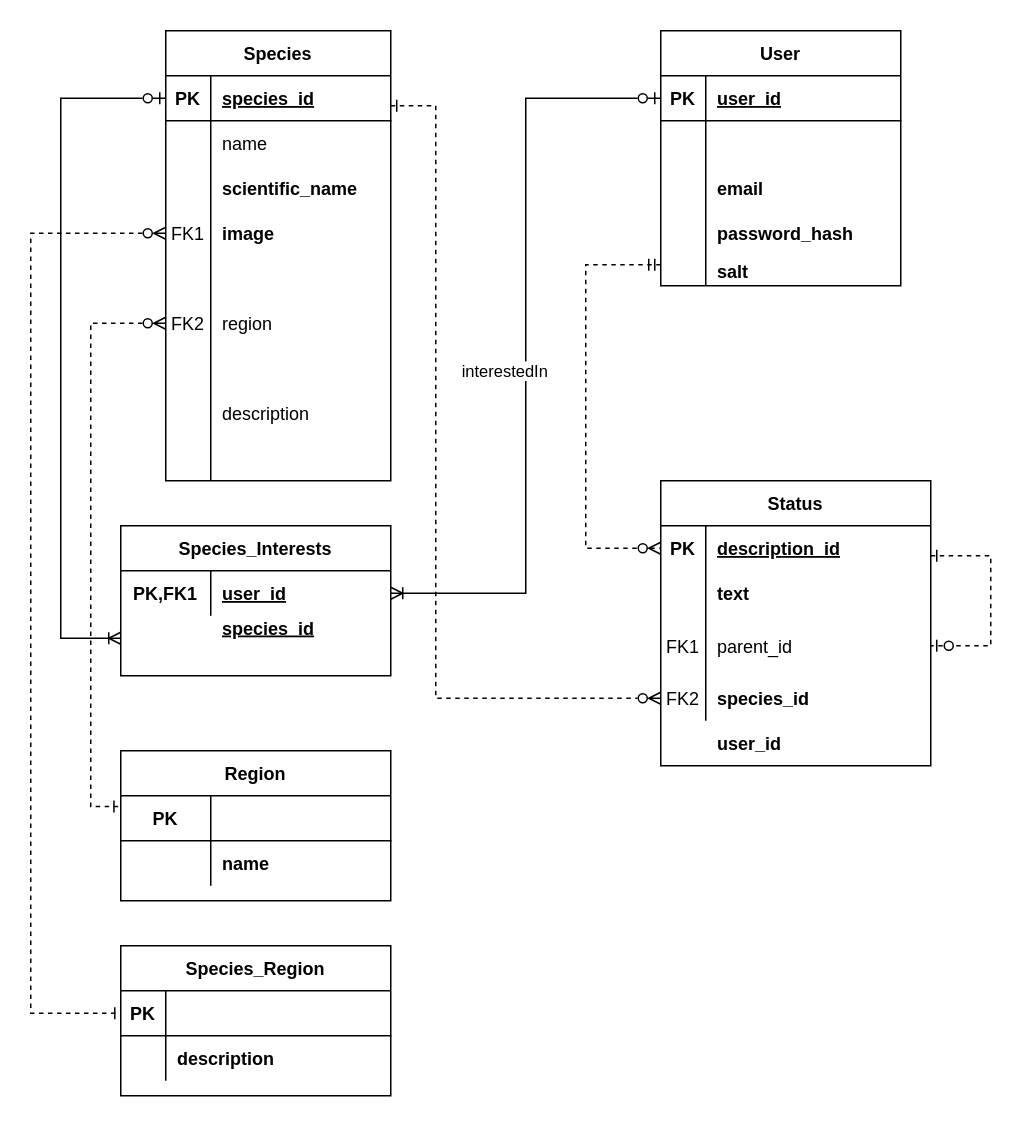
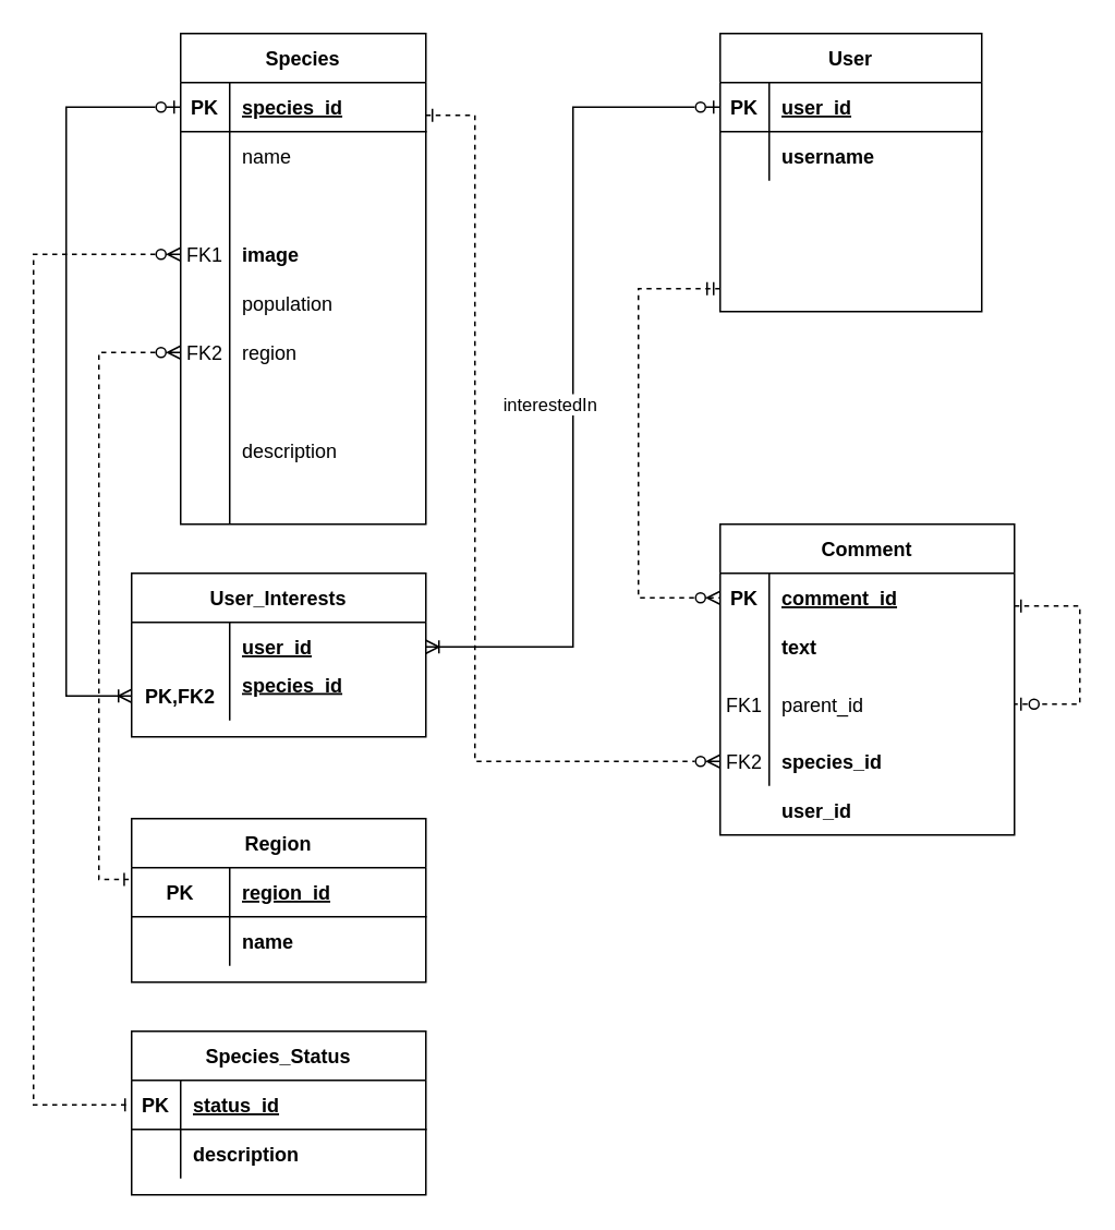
+ <mxCell id="35" value="username" style="shape=partialRectangle;connectable=0;fillColor=none;top=0;left=0;bottom=0;right=0;align=left;spacingLeft=6;overflow=hidden;fontStyle=1" parent="33" vertex="1"><mxGeometry x="30" width="130" height="30" as="geometry"><mxRectangle width="130" height="30" as="alternateBounds" /></mxGeometry></mxCell>
- <mxCell id="11" value="scientific_name" style="shape=partialRectangle;connectable=0;fillColor=none;top=0;left=0;bottom=0;right=0;align=left;spacingLeft=6;overflow=hidden;fontStyle=1" parent="9" vertex="1"><mxGeometry x="30" width="120" height="30" as="geometry"><mxRectangle width="120" height="30" as="alternateBounds" /></mxGeometry></mxCell>
- <mxCell id="38" value="email" style="shape=partialRectangle;connectable=0;fillColor=none;top=0;left=0;bottom=0;right=0;align=left;spacingLeft=6;overflow=hidden;fontStyle=1" parent="36" vertex="1"><mxGeometry x="30" width="130" height="30" as="geometry"><mxRectangle width="130" height="30" as="alternateBounds" /></mxGeometry></mxCell>
- <mxCell id="41" value="password_hash" style="shape=partialRectangle;connectable=0;fillColor=none;top=0;left=0;bottom=0;right=0;align=left;spacingLeft=6;overflow=hidden;fontStyle=1" parent="39" vertex="1"><mxGeometry x="30" width="130" height="30" as="geometry"><mxRectangle width="130" height="30" as="alternateBounds" /></mxGeometry></mxCell>
- <mxCell id="44" value="salt" style="shape=partialRectangle;connectable=0;fillColor=none;top=0;left=0;bottom=0;right=0;align=left;spacingLeft=6;overflow=hidden;fontStyle=1" parent="42" vertex="1"><mxGeometry x="30" width="130" height="20" as="geometry"><mxRectangle width="130" height="20" as="alternateBounds" /></mxGeometry></mxCell>
+ <mxCell id="17" value="population" style="shape=partialRectangle;connectable=0;fillColor=none;top=0;left=0;bottom=0;right=0;align=left;spacingLeft=6;fontStyle=0;overflow=hidden;" parent="15" vertex="1"><mxGeometry x="30" width="120" height="30" as="geometry"><mxRectangle width="120" height="30" as="alternateBounds" /></mxGeometry></mxCell>
- <mxCell id="45" value="Status" style="shape=table;startSize=30;container=1;collapsible=1;childLayout=tableLayout;fixedRows=1;rowLines=0;fontStyle=1;align=center;resizeLast=1;" parent="1" vertex="1"><mxGeometry x="440" y="320" width="180" height="190" as="geometry" /></mxCell>
+ <mxCell id="45" value="Comment" style="shape=table;startSize=30;container=1;collapsible=1;childLayout=tableLayout;fixedRows=1;rowLines=0;fontStyle=1;align=center;resizeLast=1;" parent="1" vertex="1"><mxGeometry x="440" y="320" width="180" height="190" as="geometry" /></mxCell>
- <mxCell id="63" value="Species_Interests" style="shape=table;startSize=30;container=1;collapsible=1;childLayout=tableLayout;fixedRows=1;rowLines=0;fontStyle=1;align=center;resizeLast=1;" vertex="1" parent="1"><mxGeometry x="80" y="350" width="180" height="100" as="geometry" /></mxCell>
+ <mxCell id="63" value="User_Interests" style="shape=table;startSize=30;container=1;collapsible=1;childLayout=tableLayout;fixedRows=1;rowLines=0;fontStyle=1;align=center;resizeLast=1;" vertex="1" parent="1"><mxGeometry x="80" y="350" width="180" height="100" as="geometry" /></mxCell>
- <mxCell id="48" value="description_id" style="shape=partialRectangle;connectable=0;fillColor=none;top=0;left=0;bottom=0;right=0;align=left;spacingLeft=6;fontStyle=5;overflow=hidden;" parent="46" vertex="1"><mxGeometry x="30" width="150" height="30" as="geometry"><mxRectangle width="150" height="30" as="alternateBounds" /></mxGeometry></mxCell>
+ <mxCell id="48" value="comment_id" style="shape=partialRectangle;connectable=0;fillColor=none;top=0;left=0;bottom=0;right=0;align=left;spacingLeft=6;fontStyle=5;overflow=hidden;" parent="46" vertex="1"><mxGeometry x="30" width="150" height="30" as="geometry"><mxRectangle width="150" height="30" as="alternateBounds" /></mxGeometry></mxCell>
- <mxCell id="65" value="PK,FK1" style="shape=partialRectangle;connectable=0;fillColor=none;top=0;left=0;bottom=0;right=0;fontStyle=1;overflow=hidden;dashed=1;dashPattern=1 4;strokeColor=none;" vertex="1" parent="64"><mxGeometry width="60" height="30" as="geometry"><mxRectangle width="60" height="30" as="alternateBounds" /></mxGeometry></mxCell>
+ <mxCell id="68" value="PK,FK2" style="shape=partialRectangle;connectable=0;fillColor=none;top=0;left=0;bottom=0;right=0;fontStyle=1;overflow=hidden;dashed=1;dashPattern=1 4;strokeColor=none;" vertex="1" parent="67"><mxGeometry width="60" height="30" as="geometry"><mxRectangle width="60" height="30" as="alternateBounds" /></mxGeometry></mxCell>
+ <mxCell id="76" value="region_id" style="shape=partialRectangle;connectable=0;fillColor=none;top=0;left=0;bottom=0;right=0;align=left;spacingLeft=6;fontStyle=5;overflow=hidden;" vertex="1" parent="74"><mxGeometry x="60" width="120" height="30" as="geometry"><mxRectangle width="120" height="30" as="alternateBounds" /></mxGeometry></mxCell>
- <mxCell id="81" value="Species_Region" style="shape=table;startSize=30;container=1;collapsible=1;childLayout=tableLayout;fixedRows=1;rowLines=0;fontStyle=1;align=center;resizeLast=1;" vertex="1" parent="1"><mxGeometry x="80" y="630" width="180" height="100" as="geometry" /></mxCell>
+ <mxCell id="81" value="Species_Status" style="shape=table;startSize=30;container=1;collapsible=1;childLayout=tableLayout;fixedRows=1;rowLines=0;fontStyle=1;align=center;resizeLast=1;" vertex="1" parent="1"><mxGeometry x="80" y="630" width="180" height="100" as="geometry" /></mxCell>
+ <mxCell id="84" value="status_id" style="shape=partialRectangle;connectable=0;fillColor=none;top=0;left=0;bottom=0;right=0;align=left;spacingLeft=6;fontStyle=5;overflow=hidden;" vertex="1" parent="82"><mxGeometry x="30" width="150" height="30" as="geometry"><mxRectangle width="150" height="30" as="alternateBounds" /></mxGeometry></mxCell>
